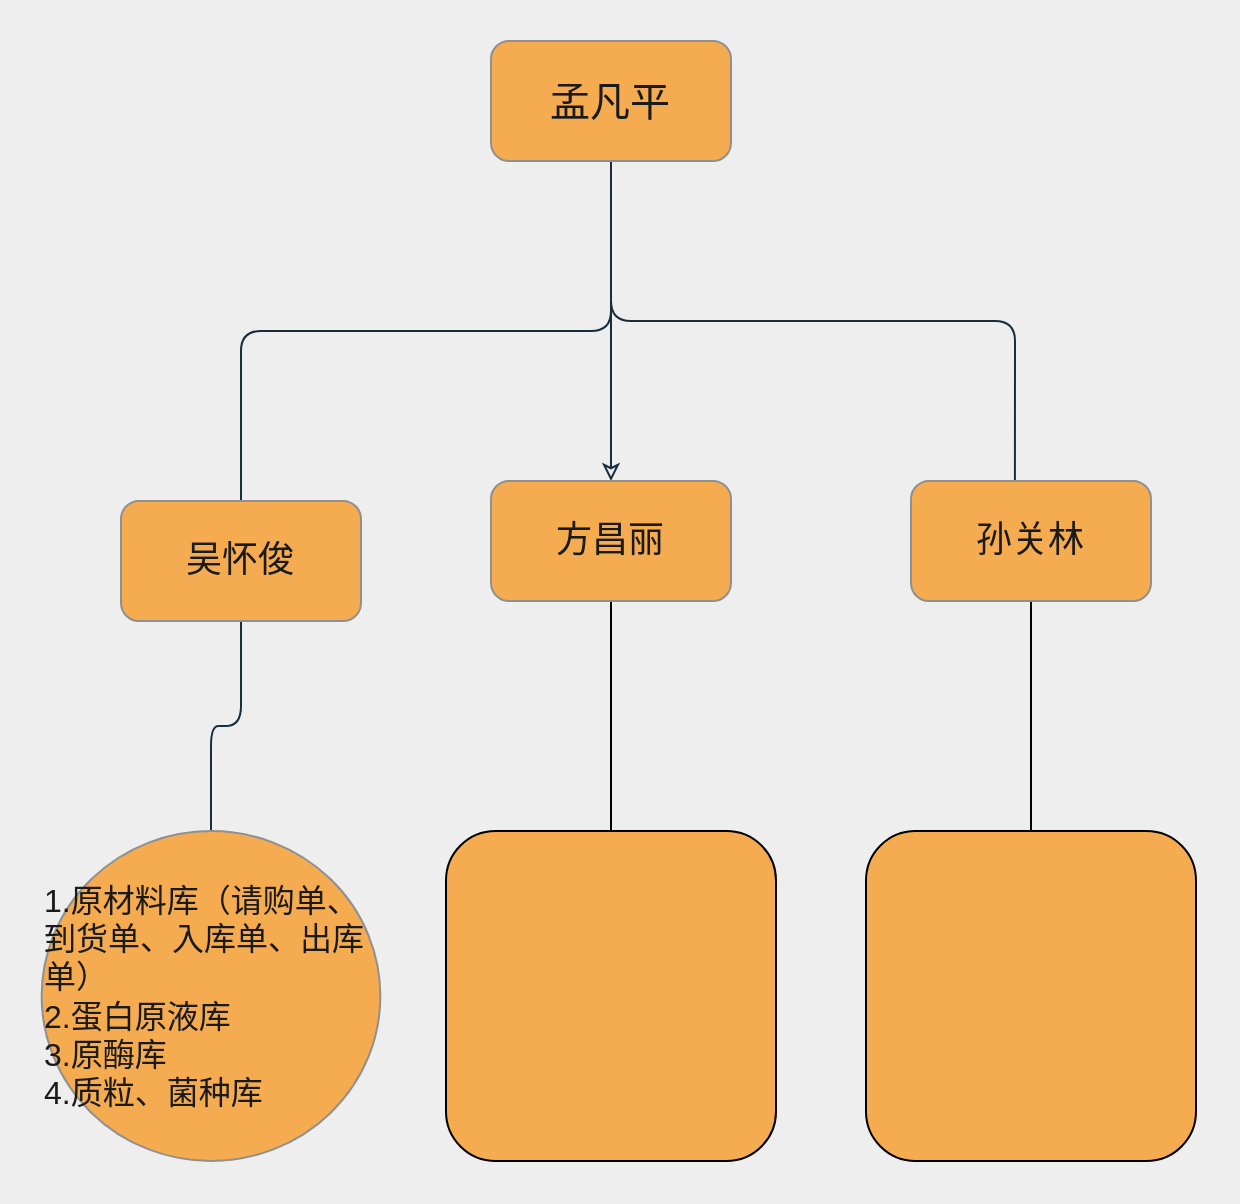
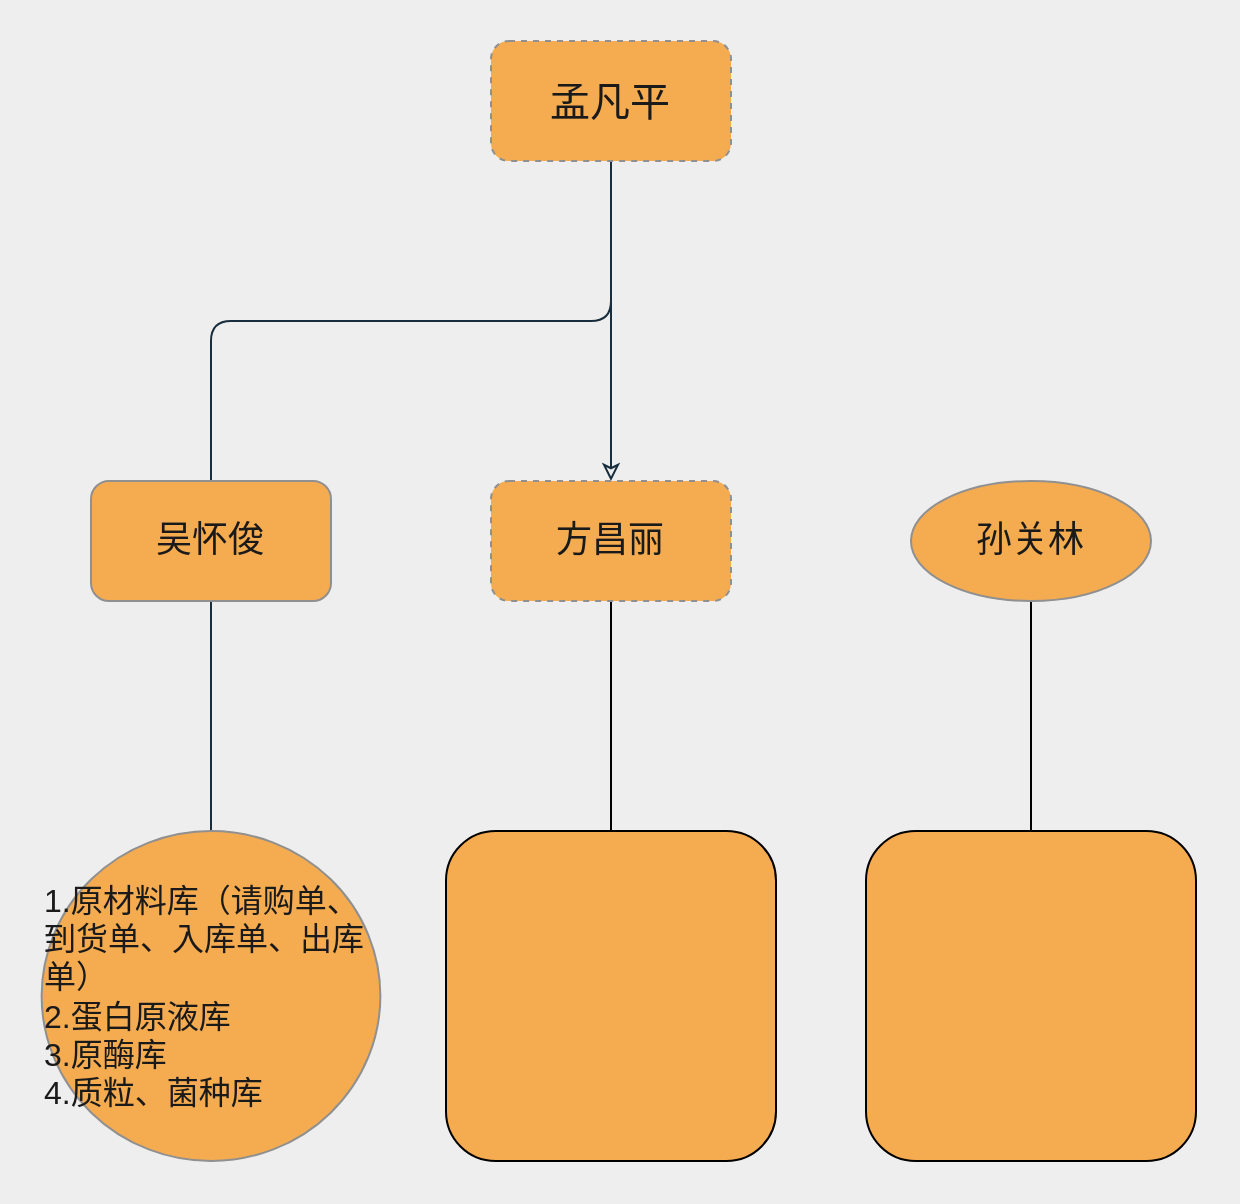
- <mxCell id="5" value="&lt;font style=&quot;font-size: 20px&quot;&gt;孟凡平&lt;/font&gt;" style="whiteSpace=wrap;html=1;rounded=1;fillColor=#F5AB50;strokeColor=#909090;fontColor=#1A1A1A;strokeWidth=1;" parent="1" vertex="1"><mxGeometry x="245" y="20" width="120" height="60" as="geometry" /></mxCell>
+ <mxCell id="5" value="&lt;font style=&quot;font-size: 20px&quot;&gt;孟凡平&lt;/font&gt;" style="whiteSpace=wrap;html=1;rounded=1;fillColor=#F5AB50;strokeColor=#909090;fontColor=#1A1A1A;strokeWidth=1;dashed=1;" parent="1" vertex="1"><mxGeometry x="245" y="20" width="120" height="60" as="geometry" /></mxCell>
- <mxCell id="2" style="edgeStyle=orthogonalEdgeStyle;curved=0;rounded=1;orthogonalLoop=1;jettySize=auto;html=1;exitX=0.5;exitY=1;exitDx=0;exitDy=0;entryX=0.433;entryY=0;entryDx=0;entryDy=0;strokeColor=#182E3E;fontColor=#1A1A1A;labelBackgroundColor=#EEEEEE;entryPerimeter=0;endArrow=none;endFill=0;" parent="1" source="5" target="11" edge="1"><mxGeometry relative="1" as="geometry"><mxPoint x="467.5" y="235" as="targetPoint" /></mxGeometry></mxCell>
- <mxCell id="9" value="&lt;font style=&quot;font-size: 18px&quot;&gt;方昌丽&lt;/font&gt;" style="rounded=1;whiteSpace=wrap;html=1;strokeColor=#909090;fillColor=#F5AB50;fontColor=#1A1A1A;" parent="1" vertex="1"><mxGeometry x="245" y="240" width="120" height="60" as="geometry" /></mxCell>
+ <mxCell id="9" value="&lt;font style=&quot;font-size: 18px&quot;&gt;方昌丽&lt;/font&gt;" style="rounded=1;whiteSpace=wrap;html=1;strokeColor=#909090;fillColor=#F5AB50;fontColor=#1A1A1A;dashed=1;" parent="1" vertex="1"><mxGeometry x="245" y="240" width="120" height="60" as="geometry" /></mxCell>
- <mxCell id="11" value="&lt;font style=&quot;font-size: 18px&quot;&gt;孙关林&lt;/font&gt;" style="rounded=1;whiteSpace=wrap;html=1;strokeColor=#909090;fillColor=#F5AB50;fontColor=#1A1A1A;" parent="1" vertex="1"><mxGeometry x="455" y="240" width="120" height="60" as="geometry" /></mxCell>
+ <mxCell id="11" value="&lt;font style=&quot;font-size: 18px&quot;&gt;孙关林&lt;/font&gt;" style="ellipse;whiteSpace=wrap;html=1;strokeColor=#909090;fillColor=#F5AB50;fontColor=#1A1A1A;" parent="1" vertex="1"><mxGeometry x="455" y="240" width="120" height="60" as="geometry" /></mxCell>
- <mxCell id="7" value="&lt;font style=&quot;font-size: 18px&quot;&gt;吴怀俊&lt;/font&gt;" style="rounded=1;whiteSpace=wrap;html=1;strokeColor=#909090;fillColor=#F5AB50;fontColor=#1A1A1A;" parent="1" vertex="1"><mxGeometry x="60" y="250" width="120" height="60" as="geometry" /></mxCell>
+ <mxCell id="7" value="&lt;font style=&quot;font-size: 18px&quot;&gt;吴怀俊&lt;/font&gt;" style="rounded=1;whiteSpace=wrap;html=1;strokeColor=#909090;fillColor=#F5AB50;fontColor=#1A1A1A;" parent="1" vertex="1"><mxGeometry x="45" y="240" width="120" height="60" as="geometry" /></mxCell>
